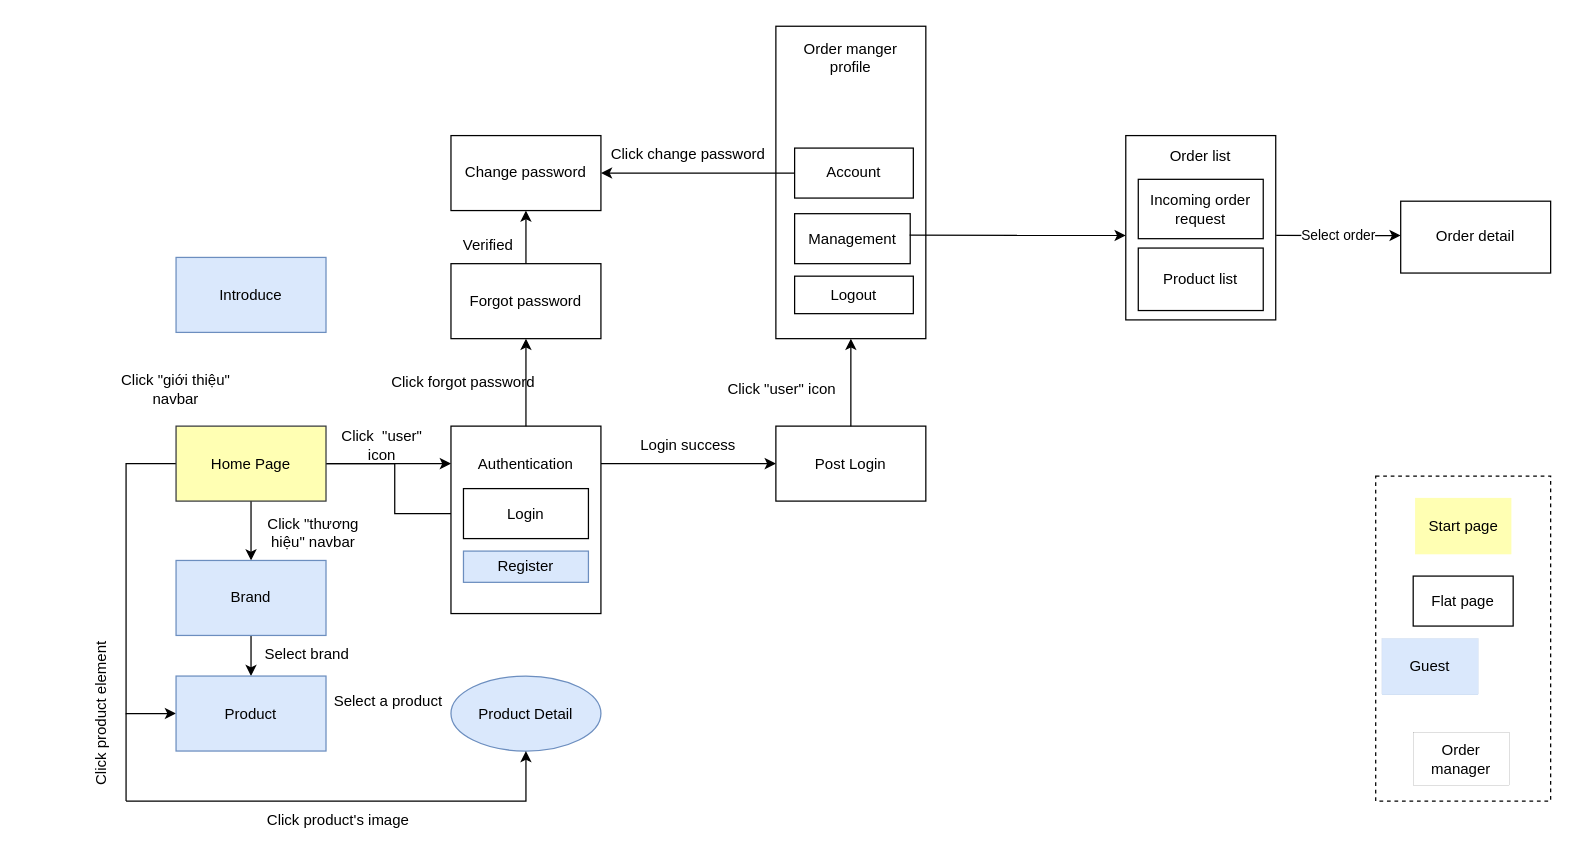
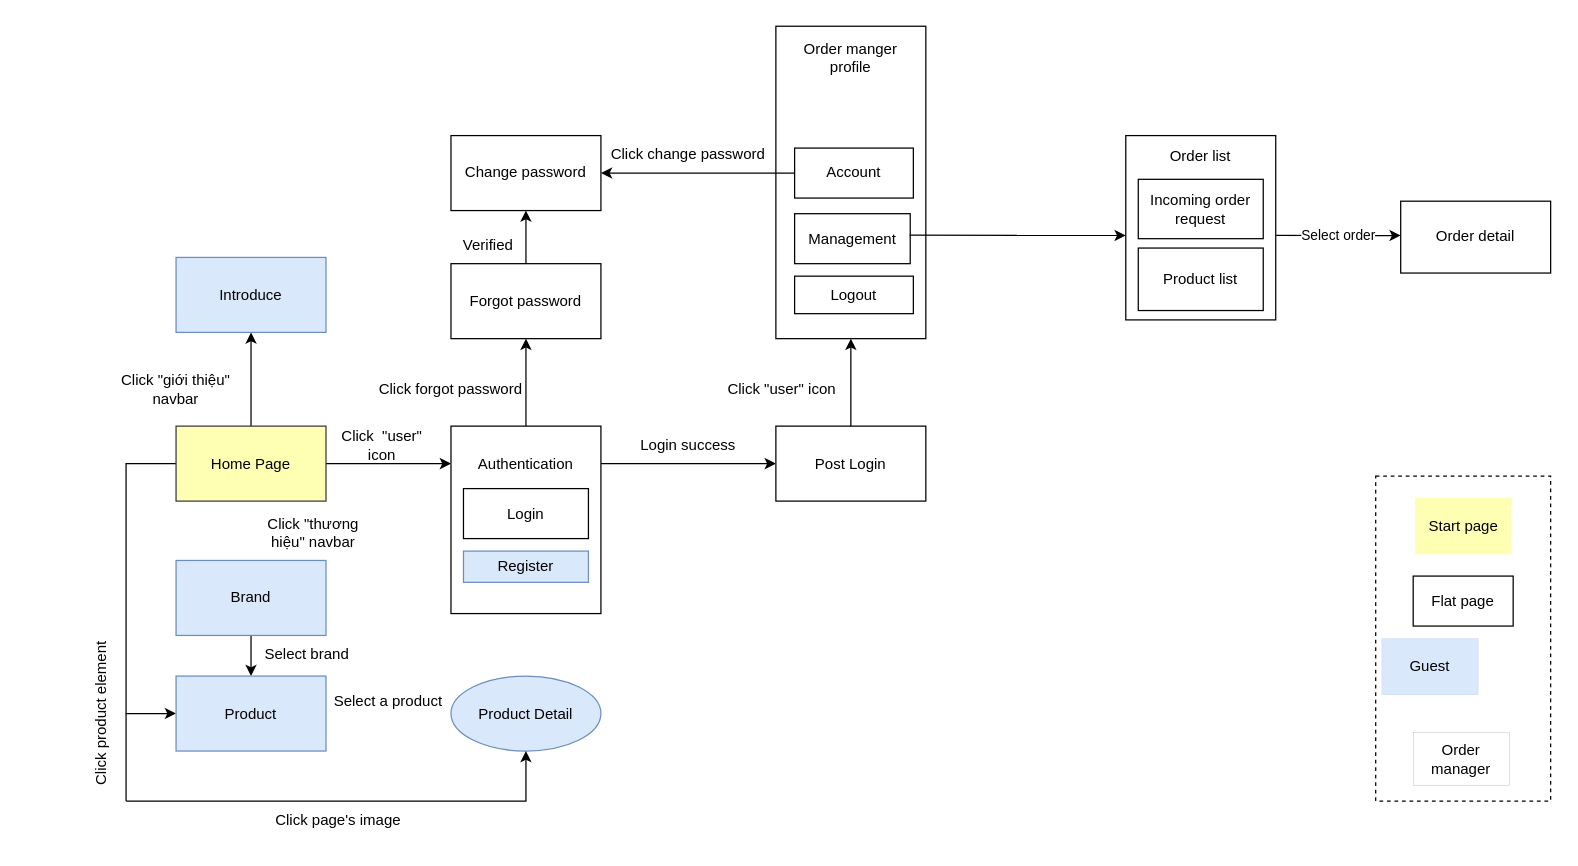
- <mxCell id="38" value="Click forgot password" style="text;html=1;strokeColor=none;fillColor=none;align=center;verticalAlign=middle;whiteSpace=wrap;rounded=0;" parent="1" vertex="1"><mxGeometry x="310" y="290.5" width="120" height="30" as="geometry" /></mxCell>
+ <mxCell id="38" value="Click forgot password" style="text;html=1;strokeColor=none;fillColor=none;align=center;verticalAlign=middle;whiteSpace=wrap;rounded=0;" parent="1" vertex="1"><mxGeometry x="300" y="295.5" width="120" height="30" as="geometry" /></mxCell>
- <mxCell id="5" style="edgeStyle=orthogonalEdgeStyle;rounded=0;orthogonalLoop=1;jettySize=auto;html=1;" parent="1" source="6" target="27" edge="1"><mxGeometry relative="1" as="geometry" /></mxCell>
+ <mxCell id="5" style="edgeStyle=orthogonalEdgeStyle;rounded=0;orthogonalLoop=1;jettySize=auto;html=1;entryX=0.5;entryY=1;entryDx=0;entryDy=0;" parent="1" source="6" target="12" edge="1"><mxGeometry relative="1" as="geometry" /></mxCell>
- <mxCell id="2" style="edgeStyle=orthogonalEdgeStyle;rounded=0;orthogonalLoop=1;jettySize=auto;html=1;entryX=0.5;entryY=0;entryDx=0;entryDy=0;" parent="1" source="6" target="8" edge="1"><mxGeometry relative="1" as="geometry" /></mxCell>
- <mxCell id="35" value="Click product's image" style="text;html=1;strokeColor=none;fillColor=none;align=center;verticalAlign=middle;whiteSpace=wrap;rounded=0;" parent="1" vertex="1"><mxGeometry x="210" y="640.5" width="120" height="30" as="geometry" /></mxCell>
+ <mxCell id="35" value="Click page's image" style="text;html=1;strokeColor=none;fillColor=none;align=center;verticalAlign=middle;whiteSpace=wrap;rounded=0;" parent="1" vertex="1"><mxGeometry x="210" y="640.5" width="120" height="30" as="geometry" /></mxCell>
